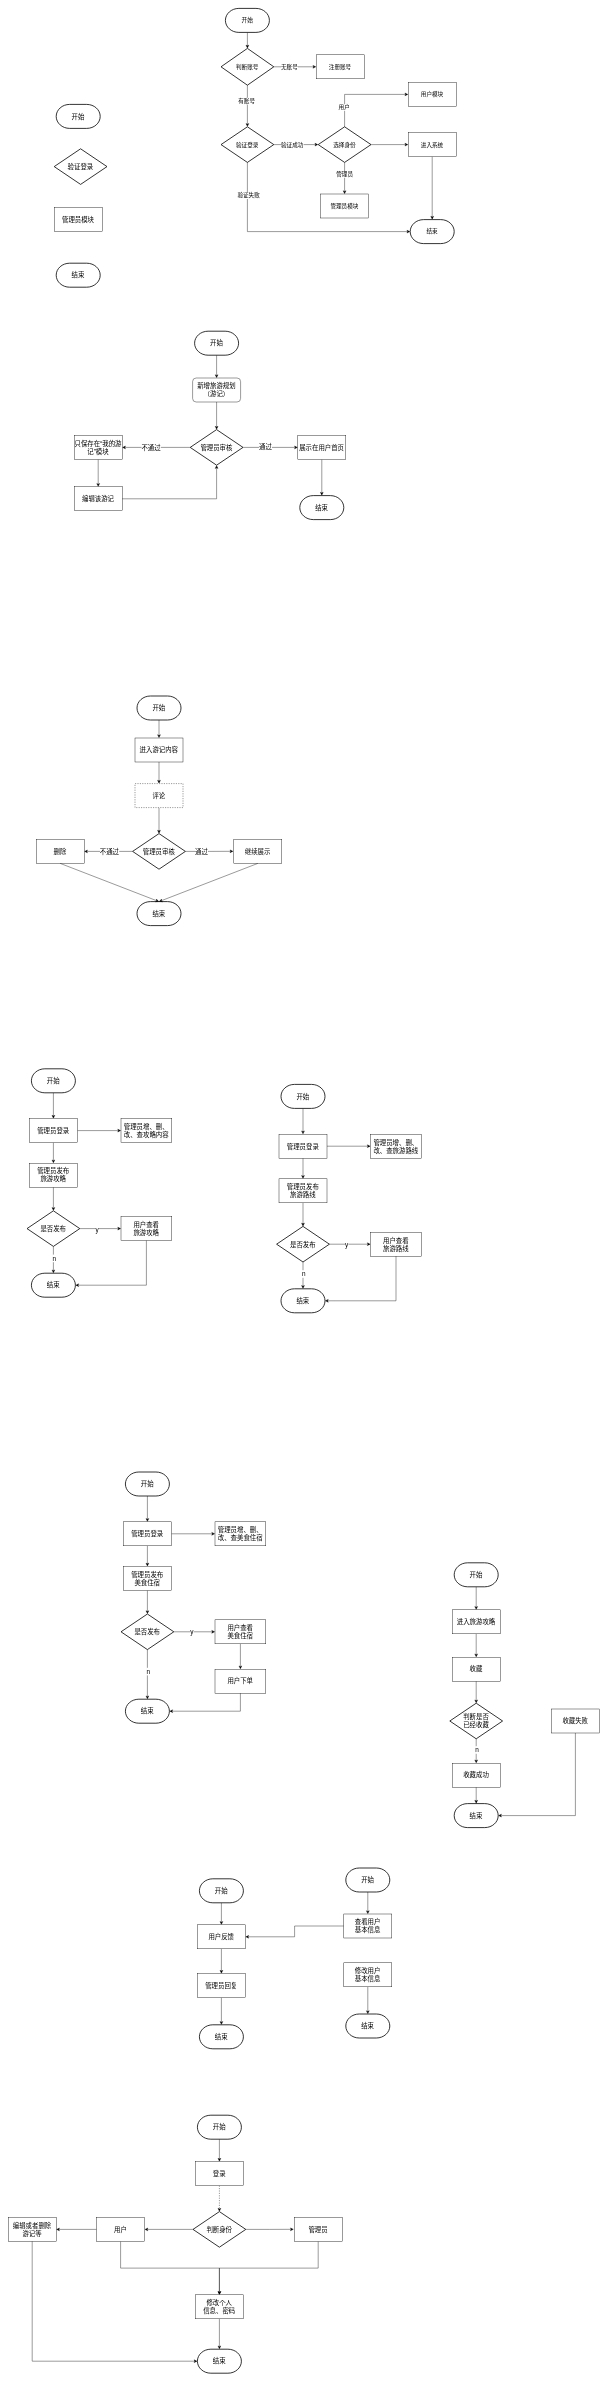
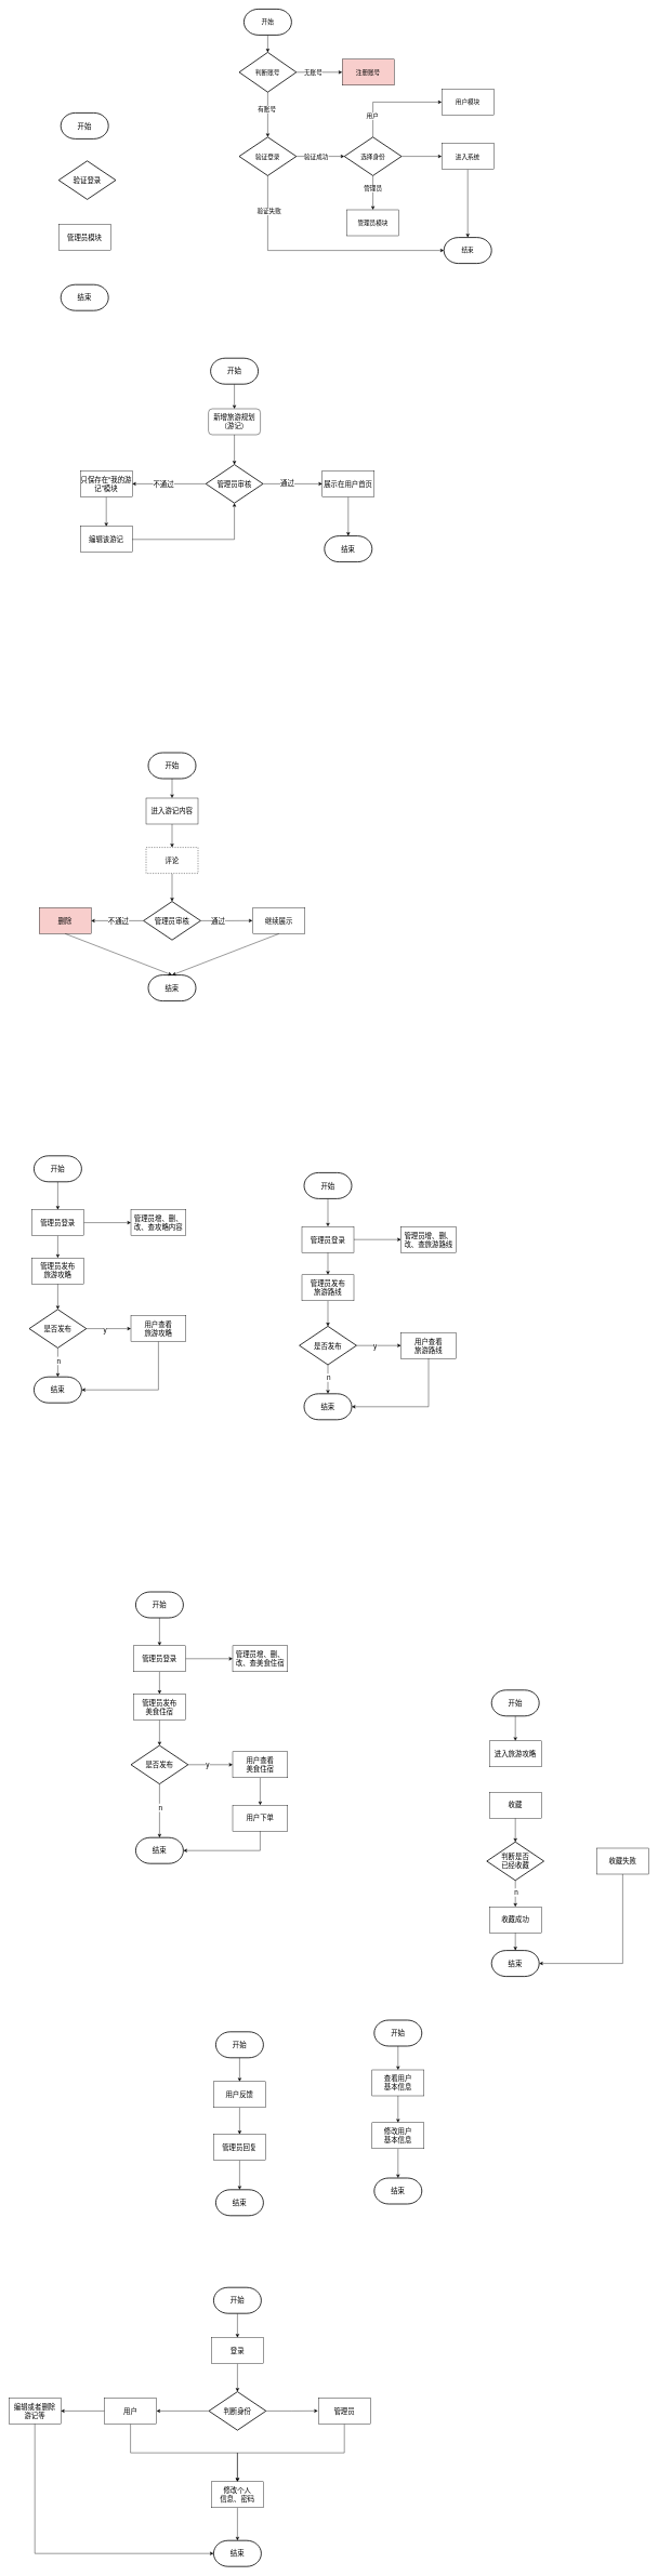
- <mxCell id="12" value="&lt;font style=&quot;font-size: 14px;&quot;&gt;注册账号&lt;/font&gt;" style="rounded=0;whiteSpace=wrap;html=1;" vertex="1" parent="1"><mxGeometry x="790" y="136" width="120" height="60" as="geometry" /></mxCell>
+ <mxCell id="12" value="&lt;font style=&quot;font-size: 14px;&quot;&gt;注册账号&lt;/font&gt;" style="rounded=0;whiteSpace=wrap;html=1;fillColor=#f8cecc;" vertex="1" parent="1"><mxGeometry x="790" y="136" width="120" height="60" as="geometry" /></mxCell>
- <mxCell id="58" value="&lt;font style=&quot;font-size: 16px;&quot;&gt;删除&lt;/font&gt;" style="whiteSpace=wrap;html=1;rounded=0;" vertex="1" parent="1"><mxGeometry x="90" y="2097.5" width="120" height="60" as="geometry" /></mxCell>
+ <mxCell id="58" value="&lt;font style=&quot;font-size: 16px;&quot;&gt;删除&lt;/font&gt;" style="whiteSpace=wrap;html=1;rounded=0;fillColor=#f8cecc;" vertex="1" parent="1"><mxGeometry x="90" y="2097.5" width="120" height="60" as="geometry" /></mxCell>
- <mxCell id="111" value="" style="edgeStyle=orthogonalEdgeStyle;rounded=0;orthogonalLoop=1;jettySize=auto;html=1;" edge="1" parent="1" source="112" target="109"><mxGeometry relative="1" as="geometry" /></mxCell>
- <mxCell id="135" value="" style="edgeStyle=orthogonalEdgeStyle;rounded=0;orthogonalLoop=1;jettySize=auto;html=1;" edge="1" parent="1" source="136" target="99"><mxGeometry relative="1" as="geometry" /></mxCell>
+ <mxCell id="135" value="" style="edgeStyle=orthogonalEdgeStyle;rounded=0;orthogonalLoop=1;jettySize=auto;html=1;" edge="1" parent="1" source="136" target="139"><mxGeometry relative="1" as="geometry" /></mxCell>
- <mxCell id="146" value="" style="edgeStyle=orthogonalEdgeStyle;rounded=0;orthogonalLoop=1;jettySize=auto;html=1;dashed=1;" edge="1" parent="1" source="147" target="144"><mxGeometry relative="1" as="geometry" /></mxCell>
+ <mxCell id="146" value="" style="edgeStyle=orthogonalEdgeStyle;rounded=0;orthogonalLoop=1;jettySize=auto;html=1;" edge="1" parent="1" source="147" target="144"><mxGeometry relative="1" as="geometry" /></mxCell>
